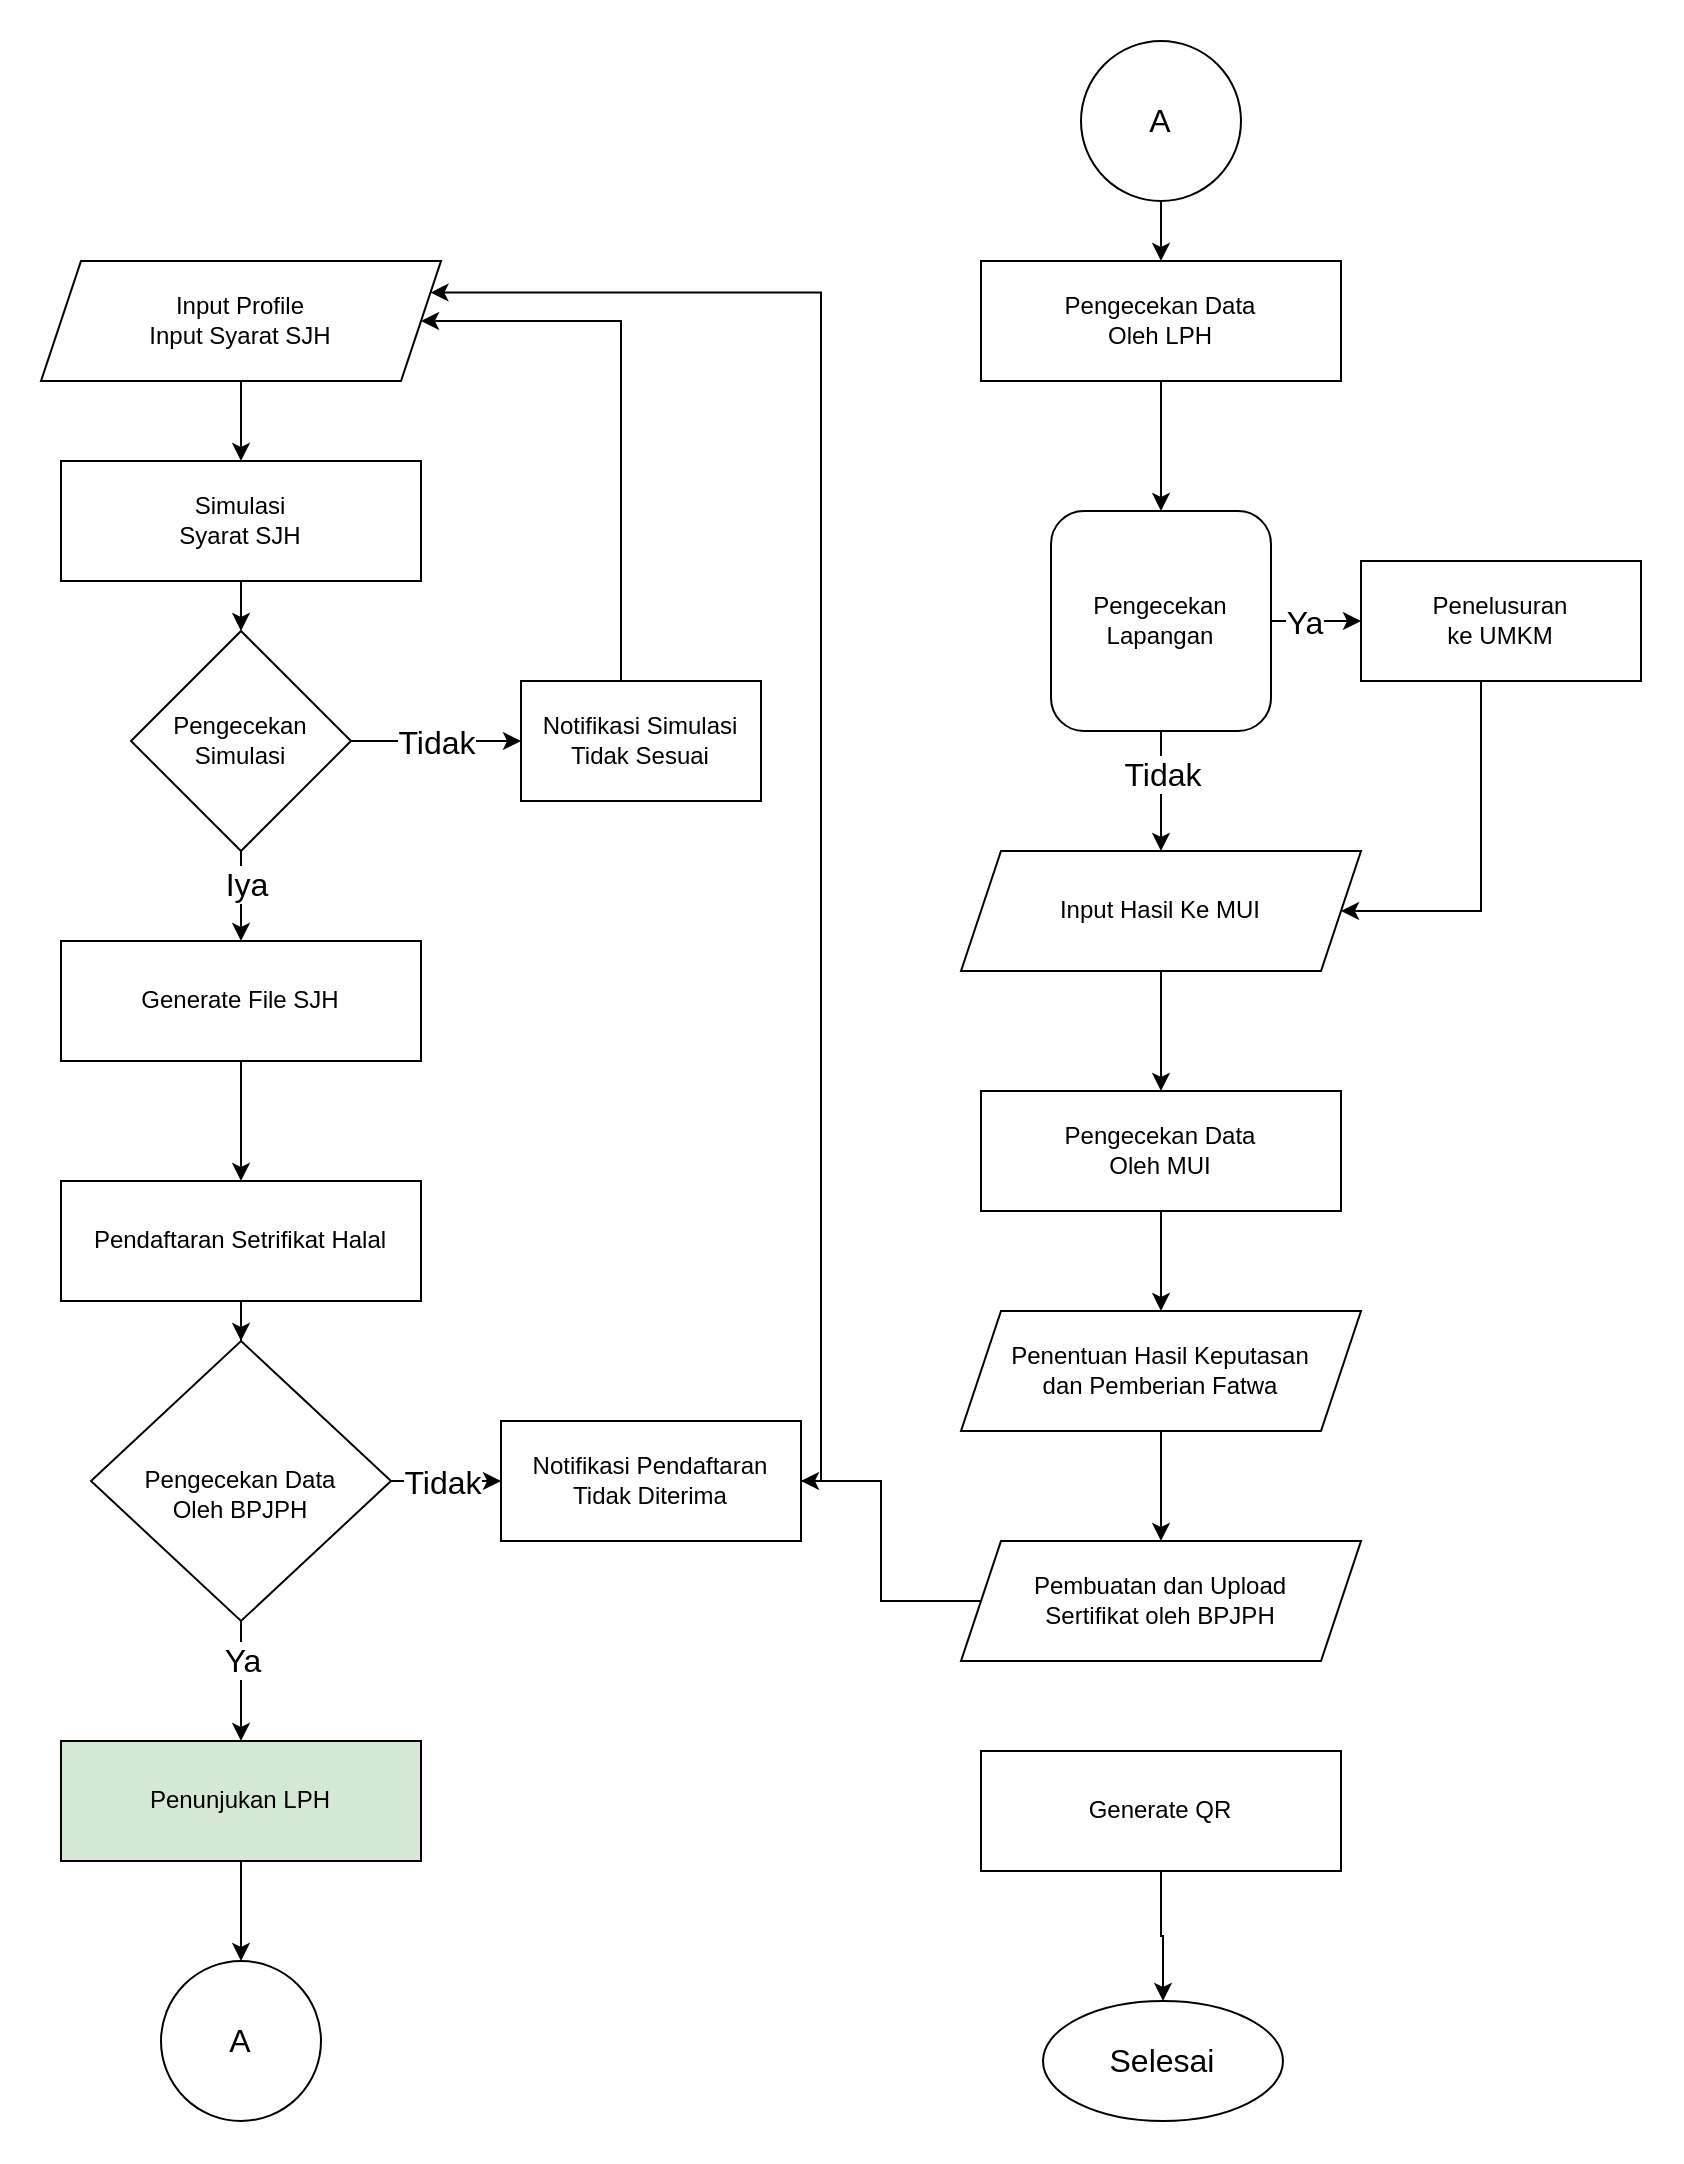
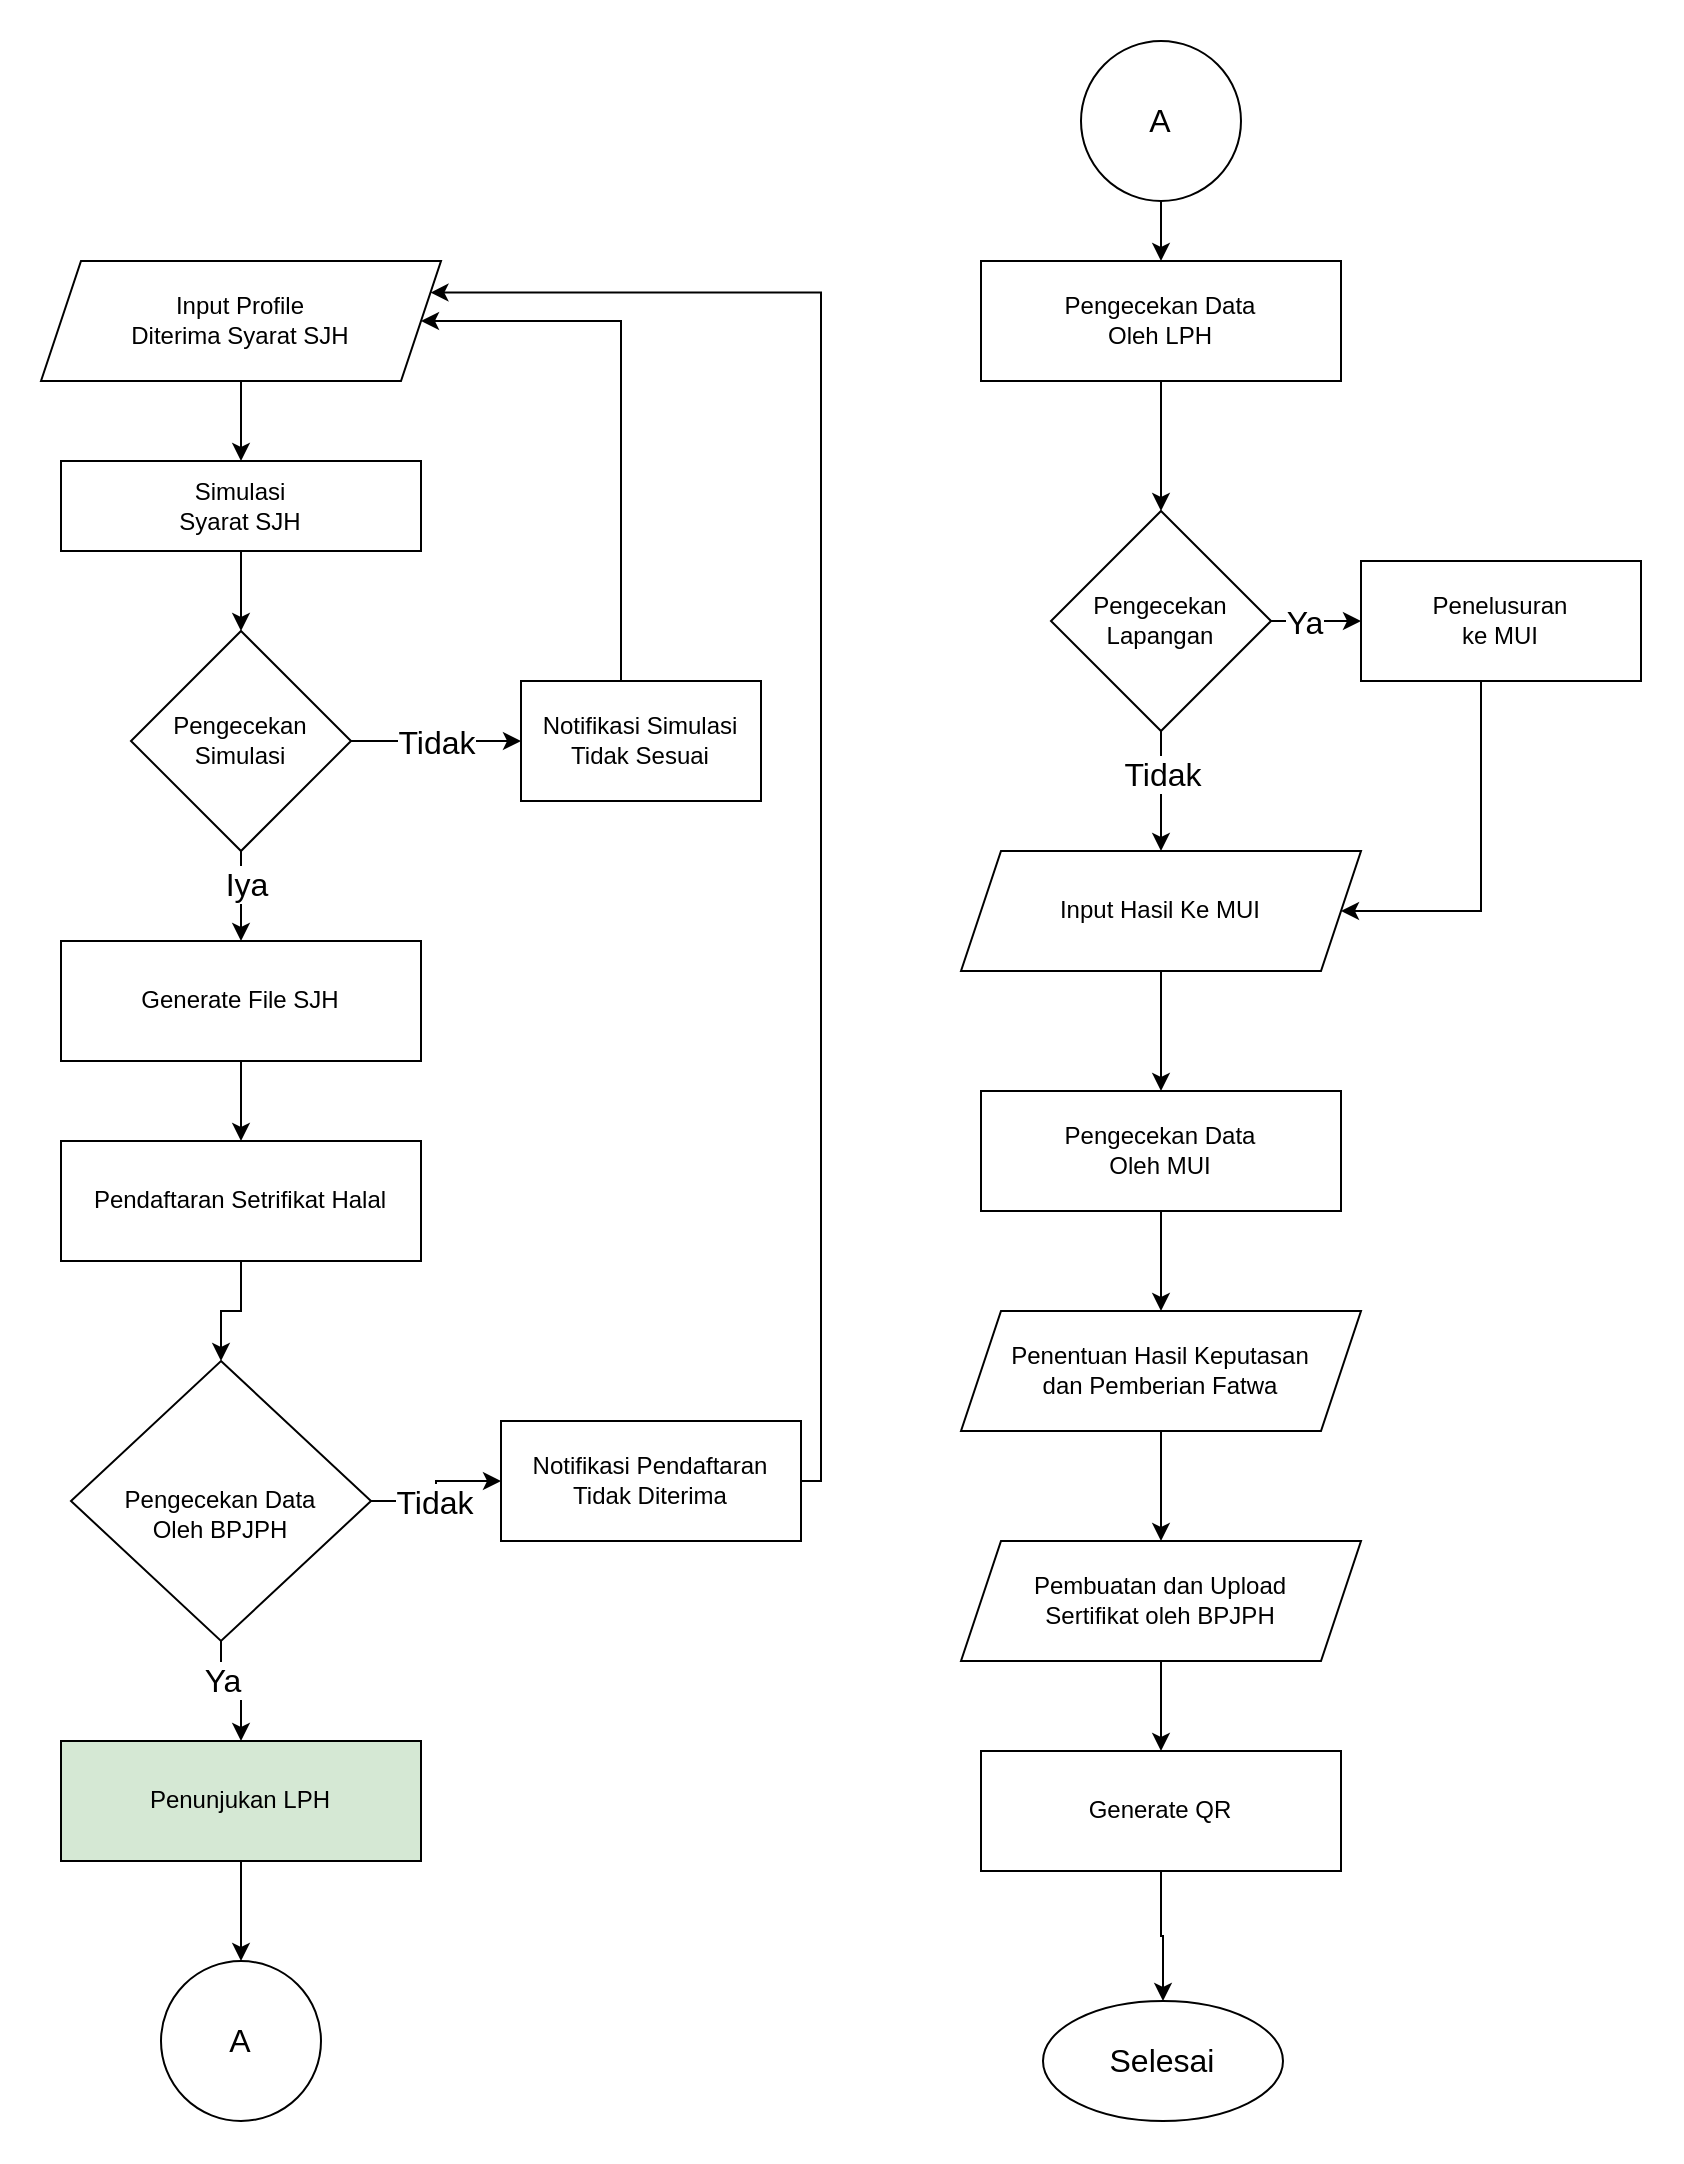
- <mxCell id="3" value="Input Profile&lt;br&gt;Input Syarat SJH" style="shape=parallelogram;perimeter=parallelogramPerimeter;whiteSpace=wrap;html=1;fixedSize=1;" vertex="1" parent="1"><mxGeometry x="20" y="130" width="200" height="60" as="geometry" /></mxCell>
+ <mxCell id="3" value="Input Profile&lt;br&gt;Diterima Syarat SJH" style="shape=parallelogram;perimeter=parallelogramPerimeter;whiteSpace=wrap;html=1;fixedSize=1;" vertex="1" parent="1"><mxGeometry x="20" y="130" width="200" height="60" as="geometry" /></mxCell>
- <mxCell id="5" value="Simulasi &lt;br&gt;Syarat SJH" style="whiteSpace=wrap;html=1;" vertex="1" parent="1"><mxGeometry x="30" y="230" width="180" height="60" as="geometry" /></mxCell>
+ <mxCell id="5" value="Simulasi &lt;br&gt;Syarat SJH" style="whiteSpace=wrap;html=1;" vertex="1" parent="1"><mxGeometry x="30" y="230" width="180" height="45" as="geometry" /></mxCell>
- <mxCell id="35" value="Pengecekan&lt;br&gt;Lapangan" style="whiteSpace=wrap;html=1;rounded=1;" vertex="1" parent="1"><mxGeometry x="525" y="255" width="110" height="110" as="geometry" /></mxCell>
+ <mxCell id="35" value="Pengecekan&lt;br&gt;Lapangan" style="rhombus;whiteSpace=wrap;html=1;" vertex="1" parent="1"><mxGeometry x="525" y="255" width="110" height="110" as="geometry" /></mxCell>
- <mxCell id="37" value="Penelusuran&lt;br&gt;ke UMKM" style="whiteSpace=wrap;html=1;" vertex="1" parent="1"><mxGeometry x="680" y="280" width="140" height="60" as="geometry" /></mxCell>
+ <mxCell id="37" value="Penelusuran&lt;br&gt;ke MUI" style="whiteSpace=wrap;html=1;" vertex="1" parent="1"><mxGeometry x="680" y="280" width="140" height="60" as="geometry" /></mxCell>
- <mxCell id="16" value="Pendaftaran Setrifikat Halal" style="whiteSpace=wrap;html=1;" vertex="1" parent="1"><mxGeometry x="30" y="590" width="180" height="60" as="geometry" /></mxCell>
+ <mxCell id="16" value="Pendaftaran Setrifikat Halal" style="whiteSpace=wrap;html=1;" vertex="1" parent="1"><mxGeometry x="30" y="570" width="180" height="60" as="geometry" /></mxCell>
- <mxCell id="21" value="&lt;br&gt;Pengecekan Data &lt;br&gt;Oleh BPJPH" style="rhombus;whiteSpace=wrap;html=1;" vertex="1" parent="1"><mxGeometry x="45" y="670" width="150" height="140" as="geometry" /></mxCell>
+ <mxCell id="21" value="&lt;br&gt;Pengecekan Data &lt;br&gt;Oleh BPJPH" style="rhombus;whiteSpace=wrap;html=1;" vertex="1" parent="1"><mxGeometry x="35" y="680" width="150" height="140" as="geometry" /></mxCell>
- <mxCell id="44" value="" style="edgeStyle=orthogonalEdgeStyle;rounded=0;orthogonalLoop=1;jettySize=auto;html=1;fontSize=16;" edge="1" parent="1" source="45" target="23"><mxGeometry relative="1" as="geometry" /></mxCell>
+ <mxCell id="44" value="" style="edgeStyle=orthogonalEdgeStyle;rounded=0;orthogonalLoop=1;jettySize=auto;html=1;fontSize=16;" edge="1" parent="1" source="45" target="47"><mxGeometry relative="1" as="geometry" /></mxCell>
